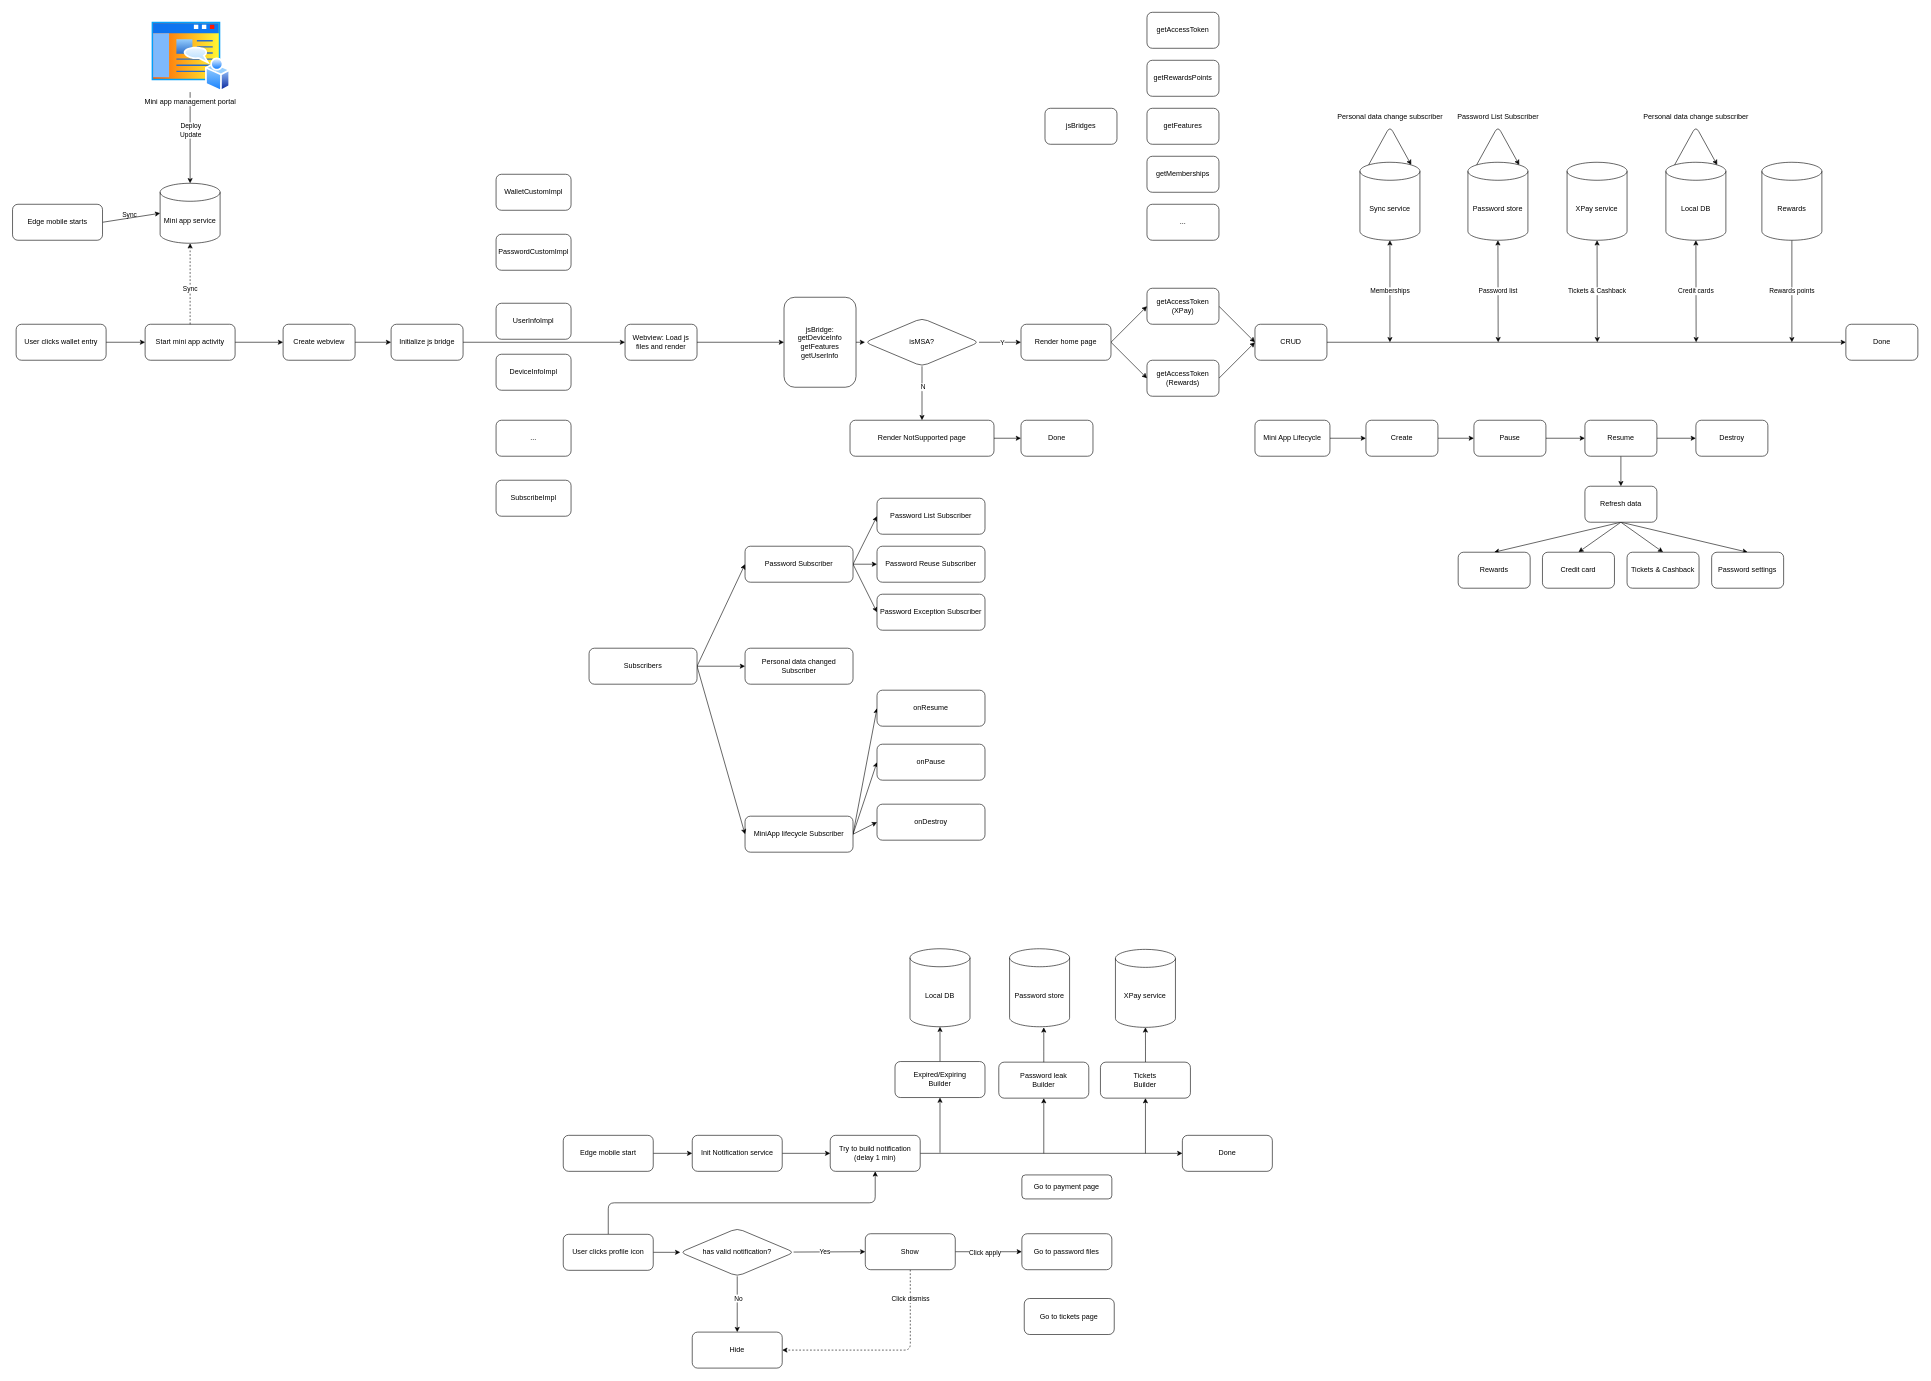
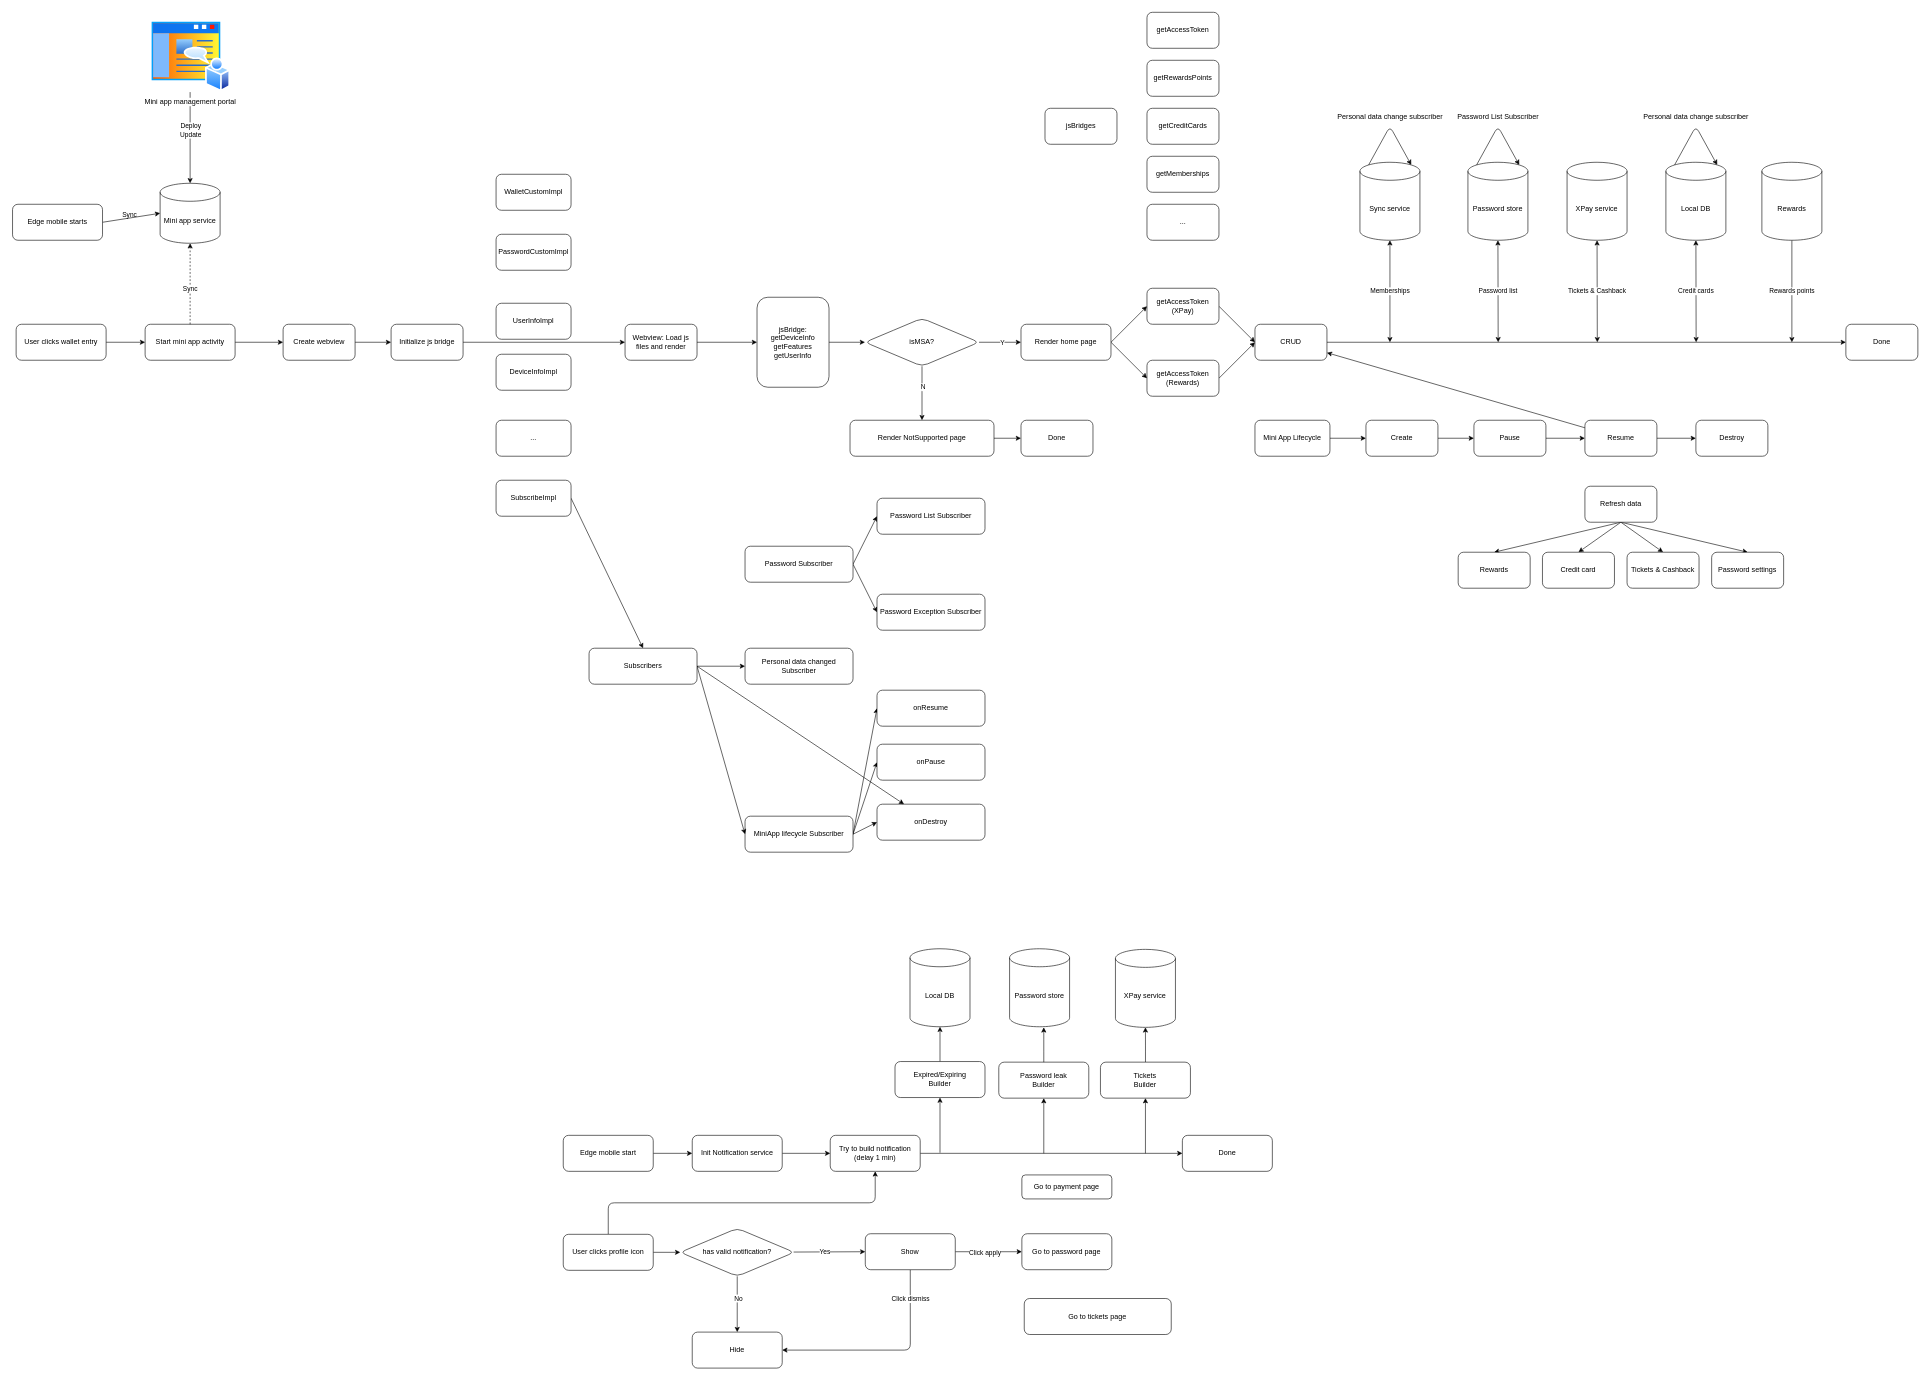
- <mxCell id="51" value="getFeatures" style="rounded=1;whiteSpace=wrap;html=1;" parent="1" vertex="1"><mxGeometry x="1911" y="180" width="120" height="60" as="geometry" /></mxCell>
+ <mxCell id="51" value="getCreditCards" style="rounded=1;whiteSpace=wrap;html=1;" parent="1" vertex="1"><mxGeometry x="1911" y="180" width="120" height="60" as="geometry" /></mxCell>
- <mxCell id="55" value="jsBridge:&lt;br&gt;getDeviceInfo&lt;br&gt;getFeatures&lt;br&gt;getUserInfo" style="whiteSpace=wrap;html=1;rounded=1;" parent="1" vertex="1"><mxGeometry x="1306" y="495" width="120" height="150" as="geometry" /></mxCell>
+ <mxCell id="55" value="jsBridge:&lt;br&gt;getDeviceInfo&lt;br&gt;getFeatures&lt;br&gt;getUserInfo" style="whiteSpace=wrap;html=1;rounded=1;" parent="1" vertex="1"><mxGeometry x="1261" y="495" width="120" height="150" as="geometry" /></mxCell>
- <mxCell id="35" value="" style="edgeStyle=none;html=1;" parent="1" source="36" target="71" edge="1"><mxGeometry relative="1" as="geometry" /></mxCell>
+ <mxCell id="35" value="" style="edgeStyle=none;html=1;" parent="1" source="36" target="81" edge="1"><mxGeometry relative="1" as="geometry" /></mxCell>
+ <mxCell id="14" style="edgeStyle=none;html=1;exitX=1;exitY=0.5;exitDx=0;exitDy=0;entryX=0.5;entryY=0;entryDx=0;entryDy=0;" parent="1" source="15" target="47" edge="1"><mxGeometry relative="1" as="geometry" /></mxCell>
- <mxCell id="19" style="edgeStyle=none;html=1;exitX=1;exitY=0.5;exitDx=0;exitDy=0;entryX=0;entryY=0.5;entryDx=0;entryDy=0;" parent="1" source="22" target="39" edge="1"><mxGeometry relative="1" as="geometry" /></mxCell>
- <mxCell id="39" value="Password Reuse Subscriber" style="rounded=1;whiteSpace=wrap;html=1;" parent="1" vertex="1"><mxGeometry x="1461" y="910" width="180" height="60" as="geometry" /></mxCell>
- <mxCell id="45" style="edgeStyle=none;html=1;exitX=1;exitY=0.5;exitDx=0;exitDy=0;entryX=0;entryY=0.5;entryDx=0;entryDy=0;" parent="1" source="47" target="22" edge="1"><mxGeometry relative="1" as="geometry" /></mxCell>
+ <mxCell id="45" style="edgeStyle=none;html=1;exitX=1;exitY=0.5;exitDx=0;exitDy=0;" parent="1" source="47" target="43" edge="1"><mxGeometry relative="1" as="geometry" /></mxCell>
- <mxCell id="125" value="Go to password files" style="whiteSpace=wrap;html=1;rounded=1;" parent="1" vertex="1"><mxGeometry x="1702.45" y="2056" width="150" height="60" as="geometry" /></mxCell>
+ <mxCell id="125" value="Go to password page" style="whiteSpace=wrap;html=1;rounded=1;" parent="1" vertex="1"><mxGeometry x="1702.45" y="2056" width="150" height="60" as="geometry" /></mxCell>
- <mxCell id="127" value="Go to tickets page" style="whiteSpace=wrap;html=1;rounded=1;" parent="1" vertex="1"><mxGeometry x="1706.45" y="2164" width="150" height="60" as="geometry" /></mxCell>
+ <mxCell id="127" value="Go to tickets page" style="whiteSpace=wrap;html=1;rounded=1;" parent="1" vertex="1"><mxGeometry x="1706.45" y="2164" width="245" height="60" as="geometry" /></mxCell>
- <mxCell id="121" style="edgeStyle=orthogonalEdgeStyle;html=1;entryX=1;entryY=0.5;entryDx=0;entryDy=0;startArrow=none;startFill=0;exitX=0.5;exitY=1;exitDx=0;exitDy=0;dashed=1;" parent="1" source="123" target="124" edge="1"><mxGeometry relative="1" as="geometry" /></mxCell>
+ <mxCell id="121" style="edgeStyle=orthogonalEdgeStyle;html=1;entryX=1;entryY=0.5;entryDx=0;entryDy=0;startArrow=none;startFill=0;exitX=0.5;exitY=1;exitDx=0;exitDy=0;" parent="1" source="123" target="124" edge="1"><mxGeometry relative="1" as="geometry" /></mxCell>
